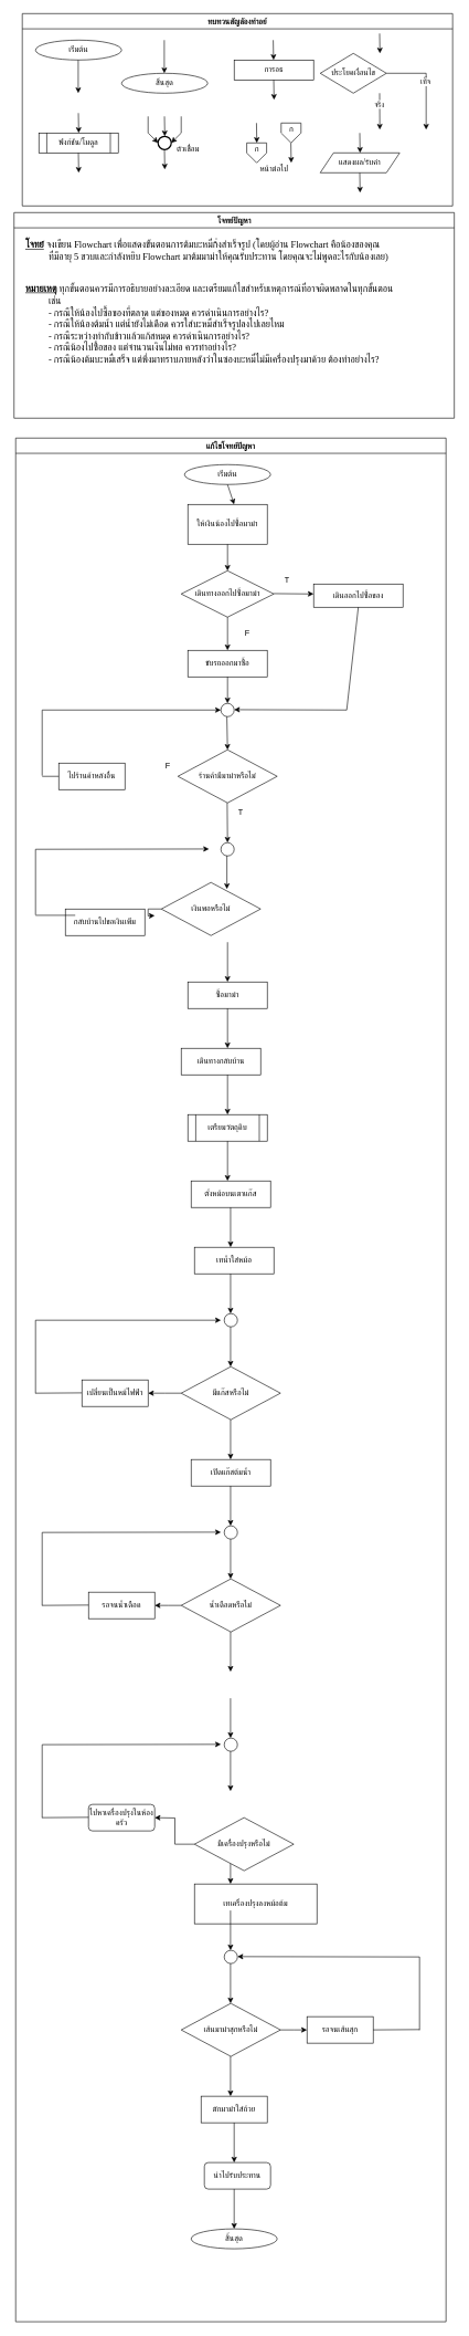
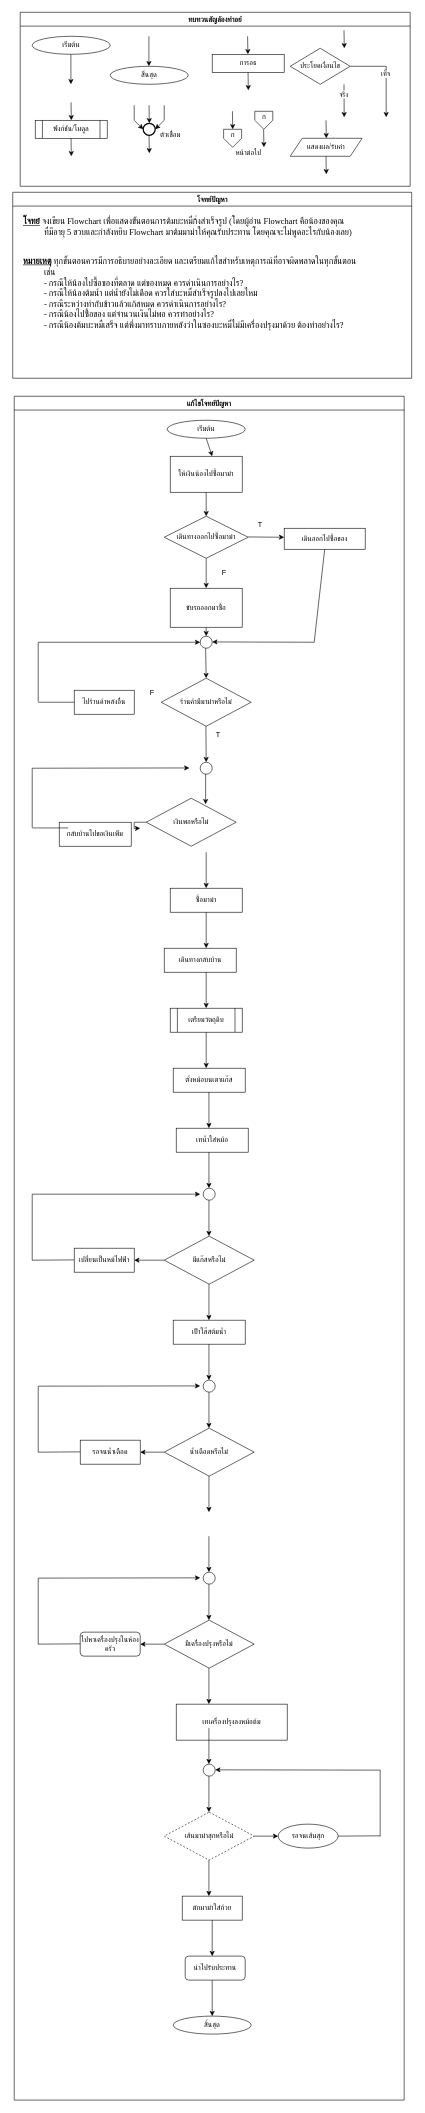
- <mxCell id="41" value="ขับรถออกมาซื้อ" style="rounded=0;whiteSpace=wrap;html=1;" parent="35" vertex="1"><mxGeometry x="260" y="320" width="120" height="40" as="geometry" /></mxCell>
+ <mxCell id="41" value="ขับรถออกมาซื้อ" style="rounded=0;whiteSpace=wrap;html=1;" parent="35" vertex="1"><mxGeometry x="260" y="320" width="120" height="65" as="geometry" /></mxCell>
- <mxCell id="53" value="ไปร้านค้าหลังอื่น" style="rounded=0;whiteSpace=wrap;html=1;" parent="35" vertex="1"><mxGeometry x="65" y="490" width="100" height="40" as="geometry" /></mxCell>
+ <mxCell id="53" value="ไปร้านค้าหลังอื่น" style="rounded=0;whiteSpace=wrap;html=1;" parent="35" vertex="1"><mxGeometry x="100" y="490" width="100" height="40" as="geometry" /></mxCell>
- <mxCell id="81" value="เปิดแก๊สต้มน้ำ" style="rounded=0;whiteSpace=wrap;html=1;" parent="35" vertex="1"><mxGeometry x="265" y="1540" width="120" height="40" as="geometry" /></mxCell>
+ <mxCell id="81" value="เปิำใส๊สต้มน้ำ" style="rounded=0;whiteSpace=wrap;html=1;" parent="35" vertex="1"><mxGeometry x="265" y="1540" width="120" height="40" as="geometry" /></mxCell>
- <mxCell id="103" value="มีเครื่องปรุงหรือไม่" style="rhombus;whiteSpace=wrap;html=1;" vertex="1" parent="35"><mxGeometry x="270" y="2080" width="150" height="80" as="geometry" /></mxCell>
+ <mxCell id="103" value="มีเครื่องปรุงหรือไม่" style="rhombus;whiteSpace=wrap;html=1;" vertex="1" parent="35"><mxGeometry x="250" y="2040" width="150" height="80" as="geometry" /></mxCell>
- <mxCell id="113" value="เส้นมาม่าสุกหรือไม่" style="rhombus;whiteSpace=wrap;html=1;" vertex="1" parent="35"><mxGeometry x="250" y="2360" width="150" height="80" as="geometry" /></mxCell>
+ <mxCell id="113" value="เส้นมาม่าสุกหรือไม่" style="rhombus;whiteSpace=wrap;html=1;dashed=1;" vertex="1" parent="35"><mxGeometry x="250" y="2360" width="150" height="80" as="geometry" /></mxCell>
- <mxCell id="115" value="รอจนเส้นสุก" style="rounded=0;whiteSpace=wrap;html=1;" vertex="1" parent="35"><mxGeometry x="440" y="2380" width="100" height="40" as="geometry" /></mxCell>
+ <mxCell id="115" value="รอจนเส้นสุก" style="ellipse;whiteSpace=wrap;html=1;" vertex="1" parent="35"><mxGeometry x="440" y="2380" width="100" height="40" as="geometry" /></mxCell>
